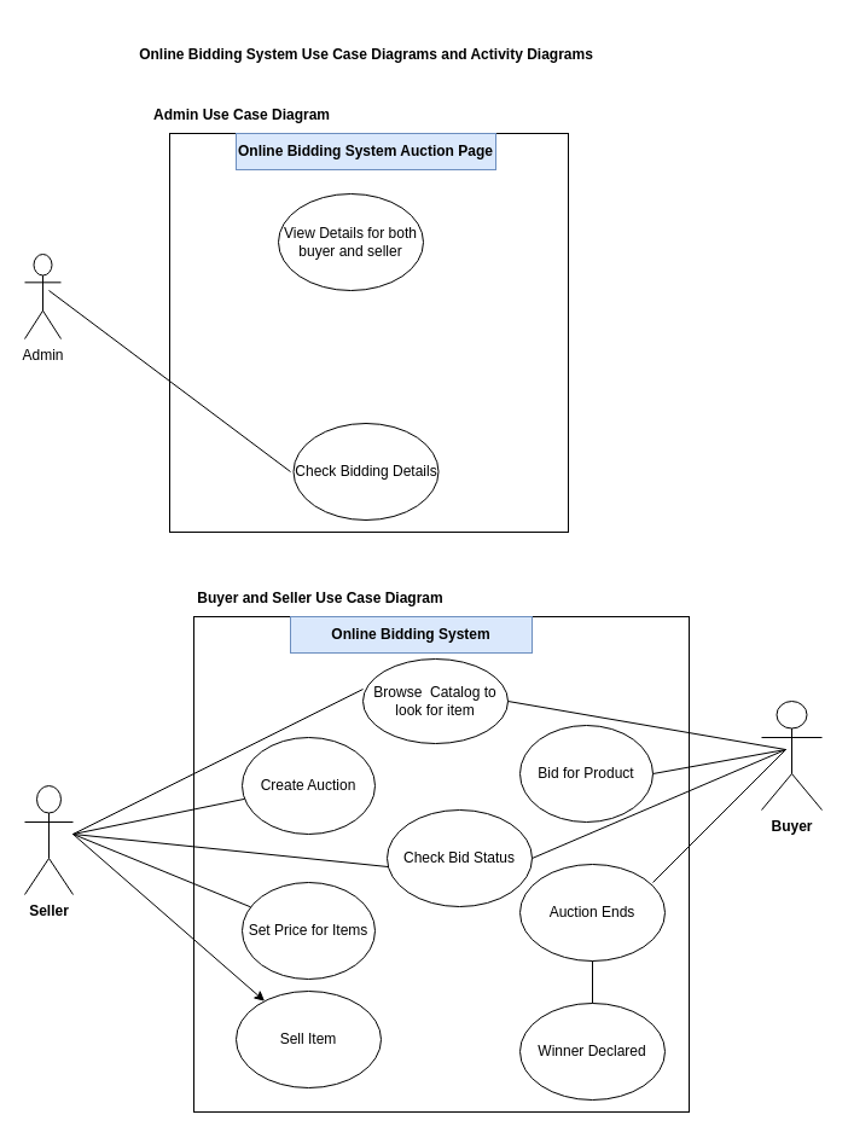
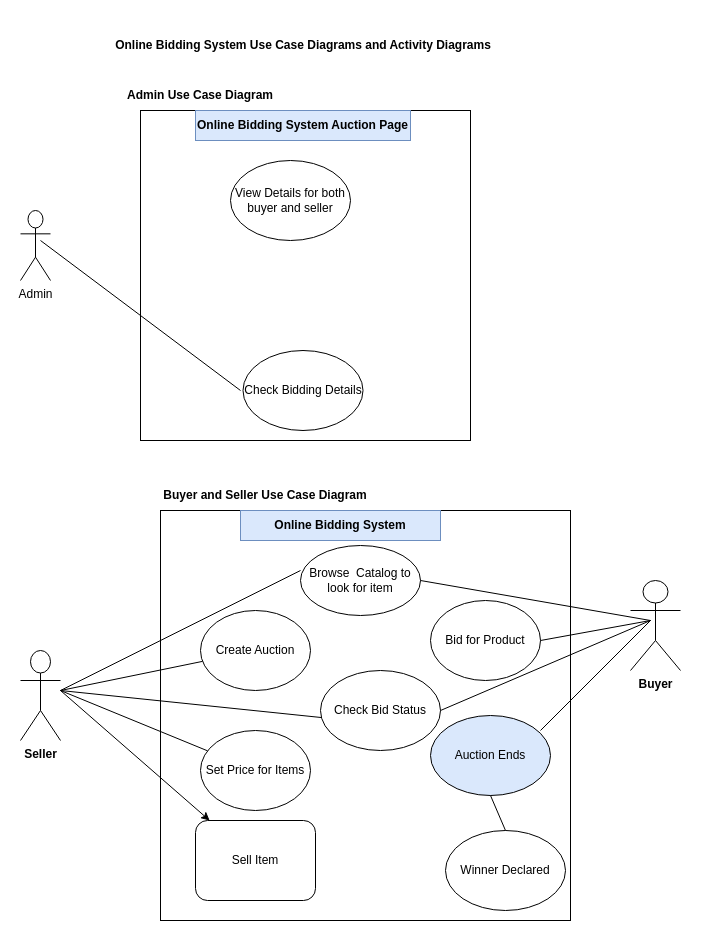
- <mxCell id="7" value="Auction Ends" style="ellipse;whiteSpace=wrap;html=1;" vertex="1" parent="1"><mxGeometry x="430" y="715" width="120" height="80" as="geometry" /></mxCell>
+ <mxCell id="7" value="Auction Ends" style="ellipse;whiteSpace=wrap;html=1;fillColor=#dae8fc;" vertex="1" parent="1"><mxGeometry x="430" y="715" width="120" height="80" as="geometry" /></mxCell>
- <mxCell id="10" value="Sell Item" style="ellipse;whiteSpace=wrap;html=1;" vertex="1" parent="1"><mxGeometry x="195" y="820" width="120" height="80" as="geometry" /></mxCell>
+ <mxCell id="10" value="Sell Item" style="whiteSpace=wrap;html=1;rounded=1;" vertex="1" parent="1"><mxGeometry x="195" y="820" width="120" height="80" as="geometry" /></mxCell>
- <mxCell id="8" value="Winner Declared" style="ellipse;whiteSpace=wrap;html=1;" vertex="1" parent="1"><mxGeometry x="430" y="830" width="120" height="80" as="geometry" /></mxCell>
+ <mxCell id="8" value="Winner Declared" style="ellipse;whiteSpace=wrap;html=1;" vertex="1" parent="1"><mxGeometry x="445" y="830" width="120" height="80" as="geometry" /></mxCell>
